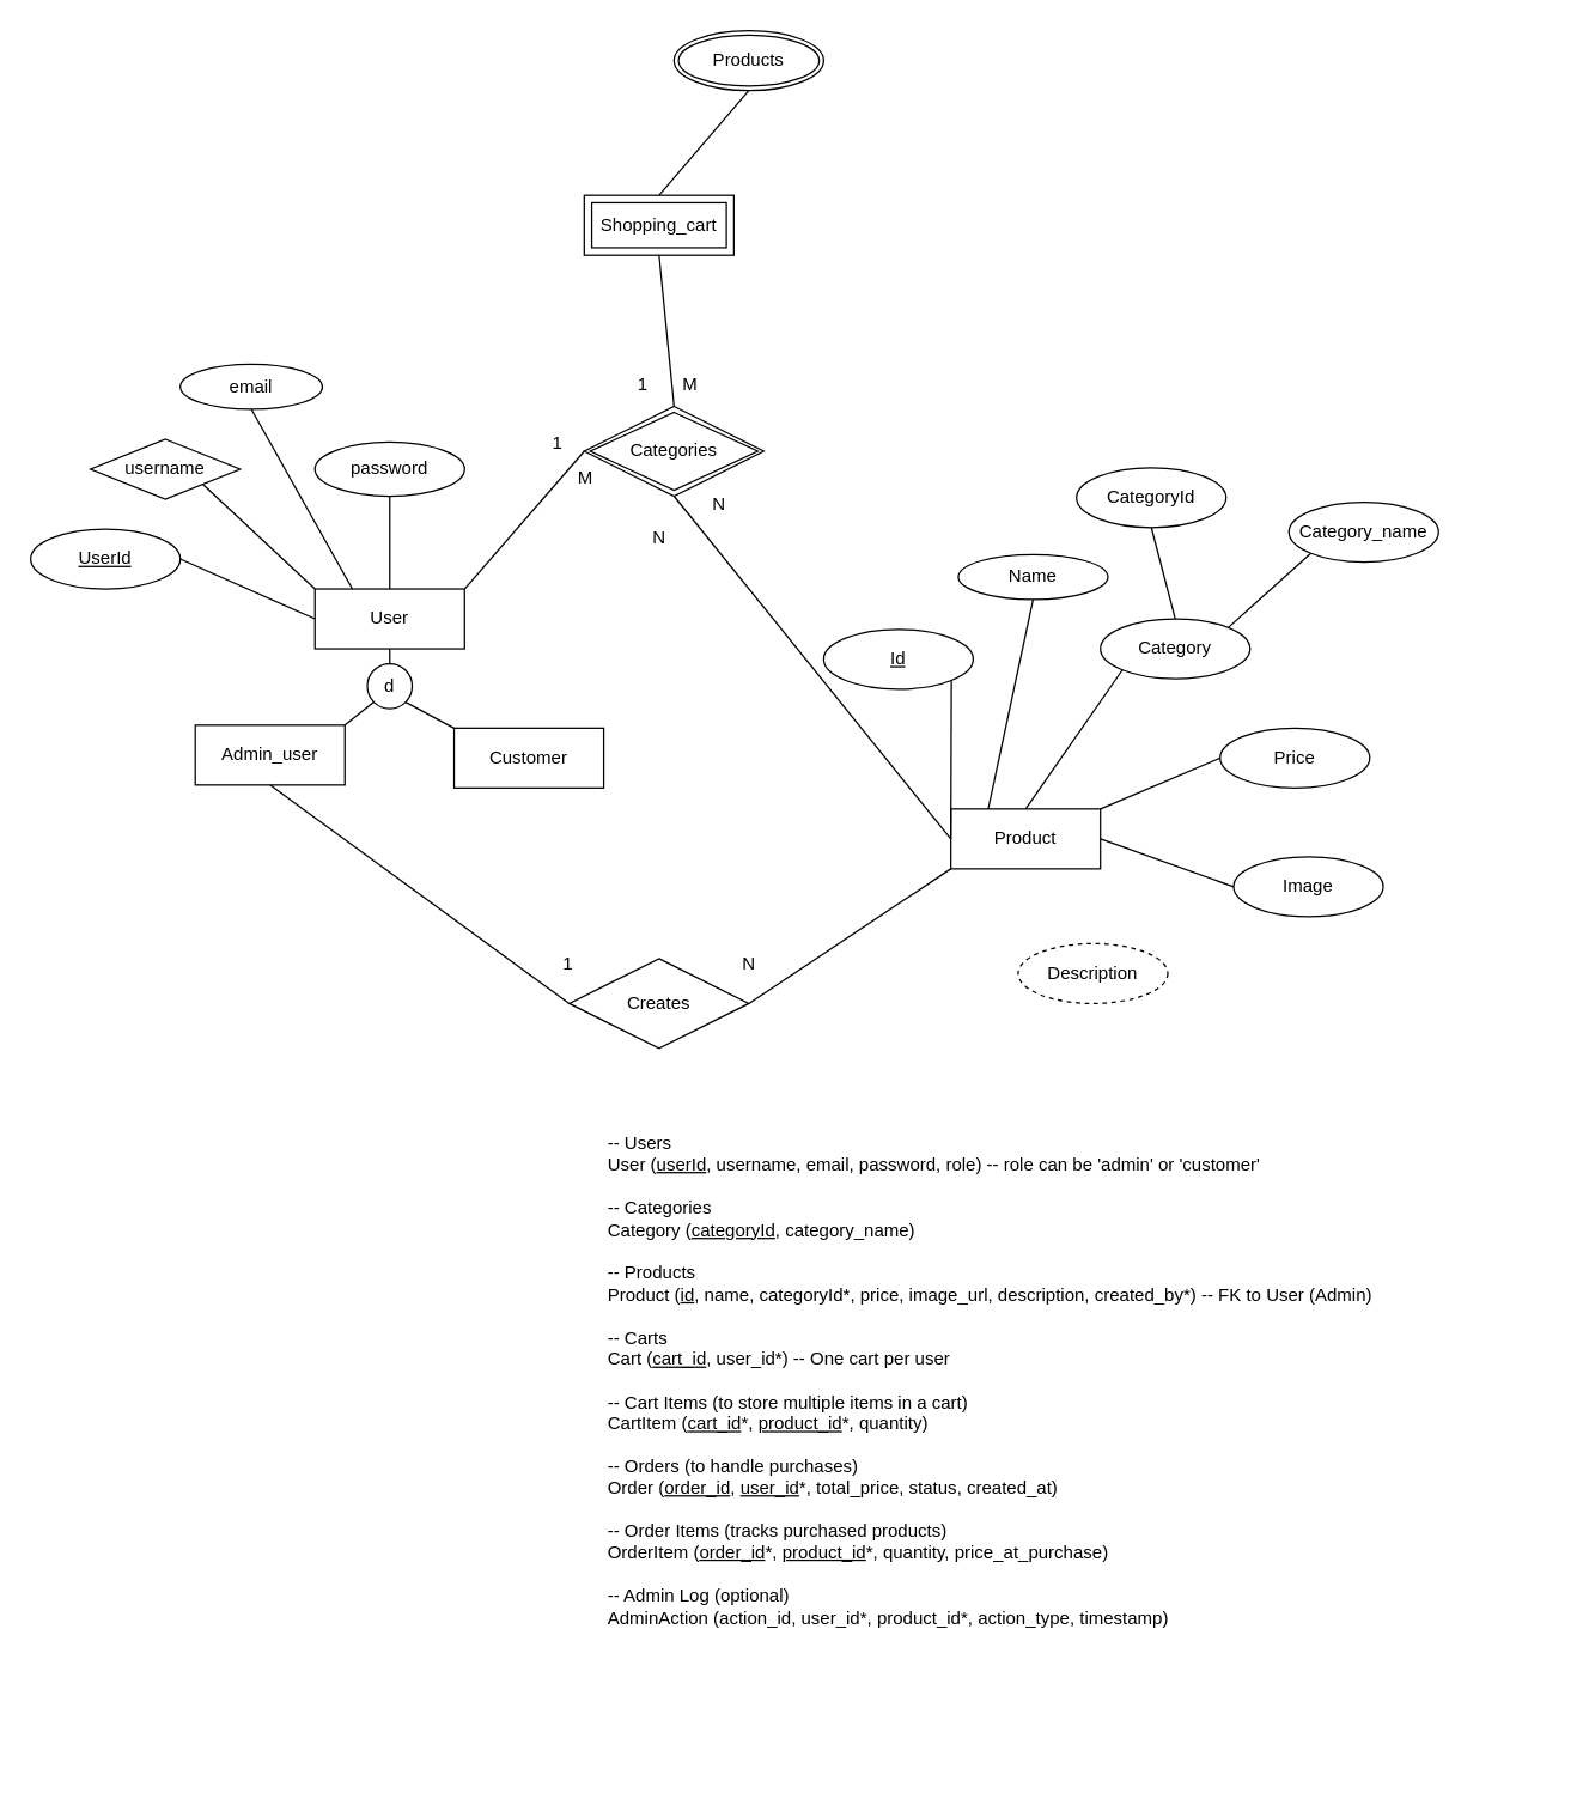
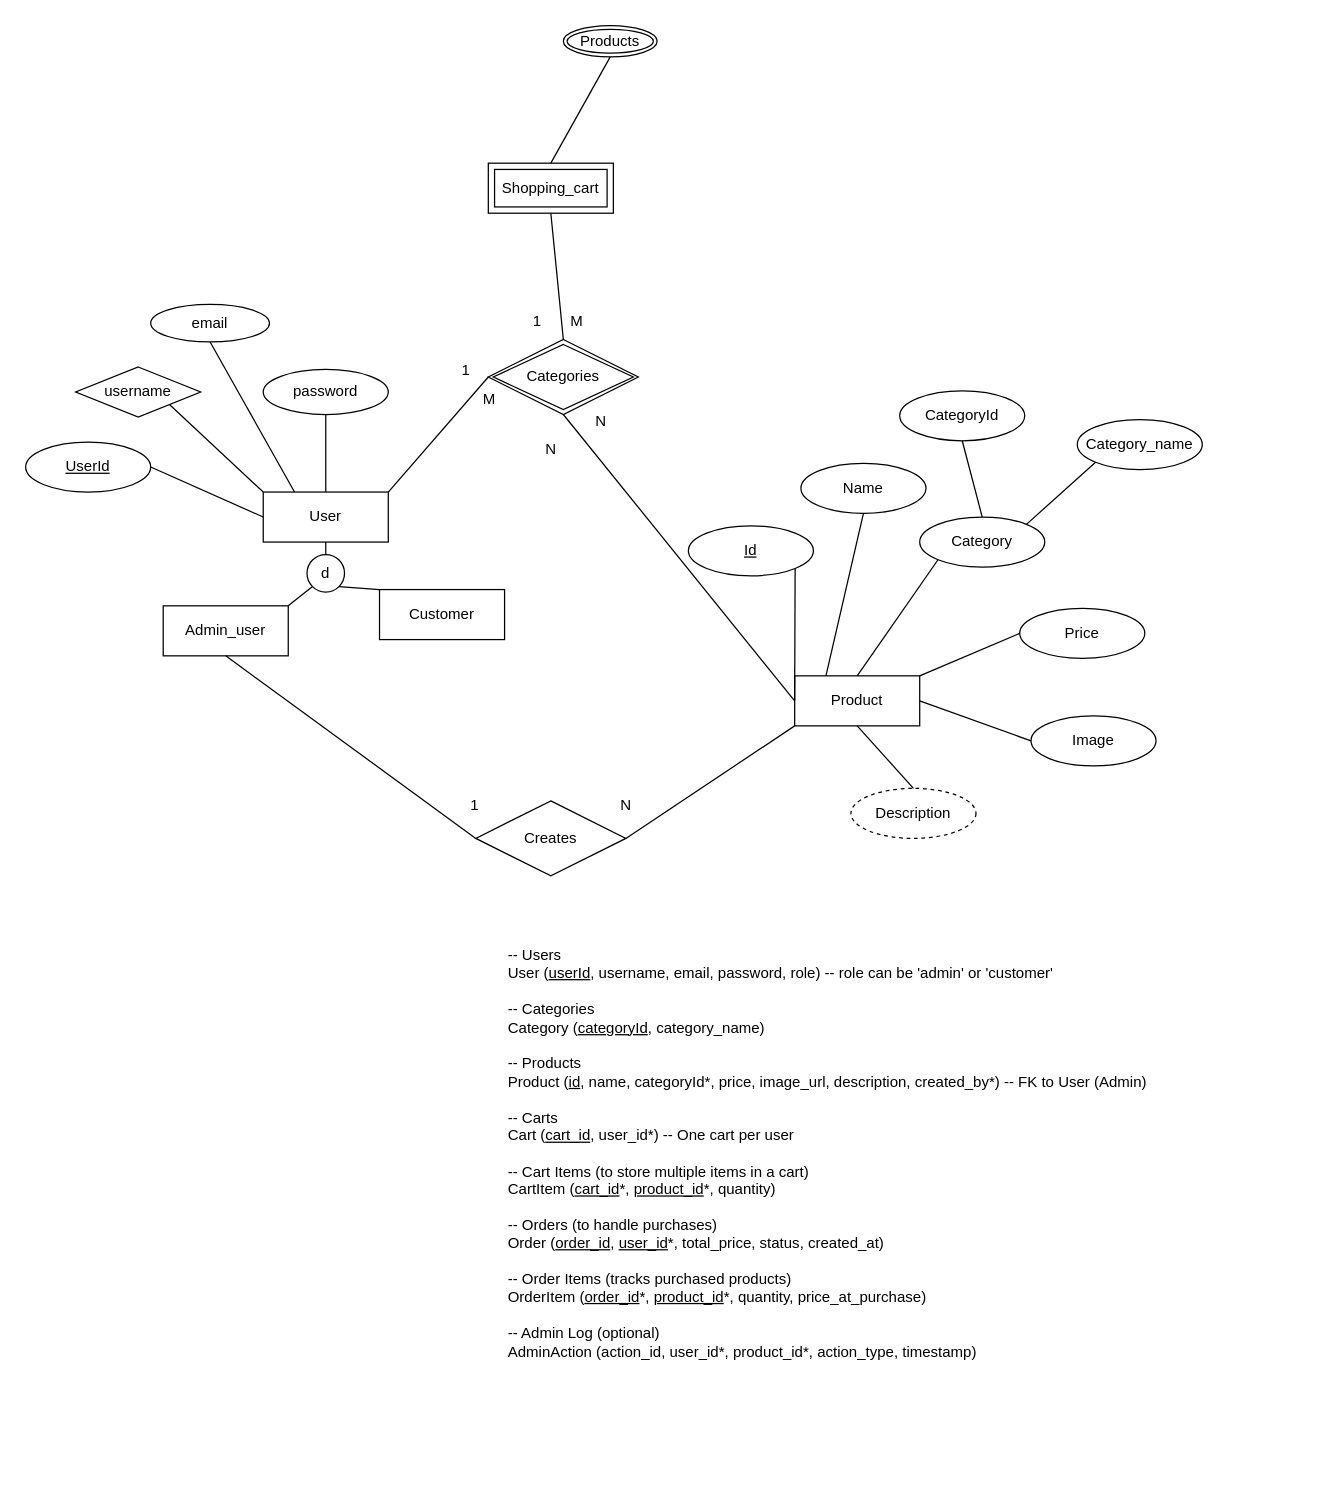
- <mxCell id="40" value="Products" style="ellipse;shape=doubleEllipse;margin=3;whiteSpace=wrap;html=1;align=center;" vertex="1" parent="1"><mxGeometry x="450" y="20" width="100" height="40" as="geometry" /></mxCell>
+ <mxCell id="40" value="Products" style="ellipse;shape=doubleEllipse;margin=3;whiteSpace=wrap;html=1;align=center;" vertex="1" parent="1"><mxGeometry x="450" y="20" width="75" height="25" as="geometry" /></mxCell>
- <mxCell id="4" value="Name" style="ellipse;whiteSpace=wrap;html=1;align=center;" vertex="1" parent="1"><mxGeometry x="640" y="370" width="100" height="30" as="geometry" /></mxCell>
+ <mxCell id="4" value="Name" style="ellipse;whiteSpace=wrap;html=1;align=center;" vertex="1" parent="1"><mxGeometry x="640" y="370" width="100" height="40" as="geometry" /></mxCell>
- <mxCell id="15" value="Customer" style="whiteSpace=wrap;html=1;align=center;" vertex="1" parent="1"><mxGeometry x="303" y="486" width="100" height="40" as="geometry" /></mxCell>
+ <mxCell id="15" value="Customer" style="whiteSpace=wrap;html=1;align=center;" vertex="1" parent="1"><mxGeometry x="303" y="471" width="100" height="40" as="geometry" /></mxCell>
+ <mxCell id="51" value="" style="endArrow=none;html=1;rounded=0;exitX=0.5;exitY=0;exitDx=0;exitDy=0;entryX=0.5;entryY=1;entryDx=0;entryDy=0;" edge="1" parent="1" source="50" target="2"><mxGeometry relative="1" as="geometry"><mxPoint x="834" y="602" as="sourcePoint" /><mxPoint x="745" y="570" as="targetPoint" /></mxGeometry></mxCell>
